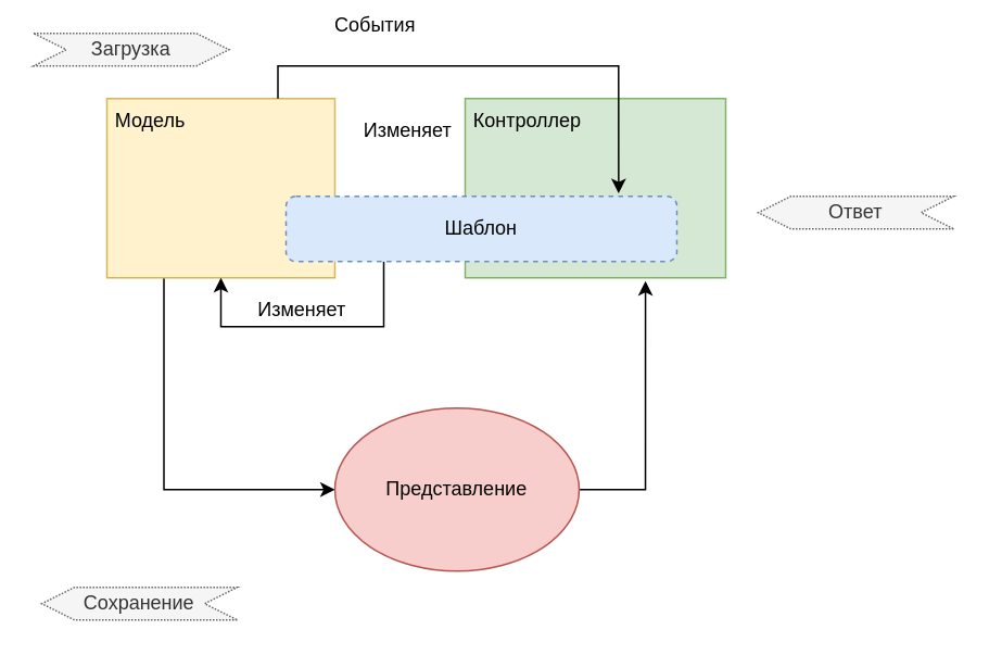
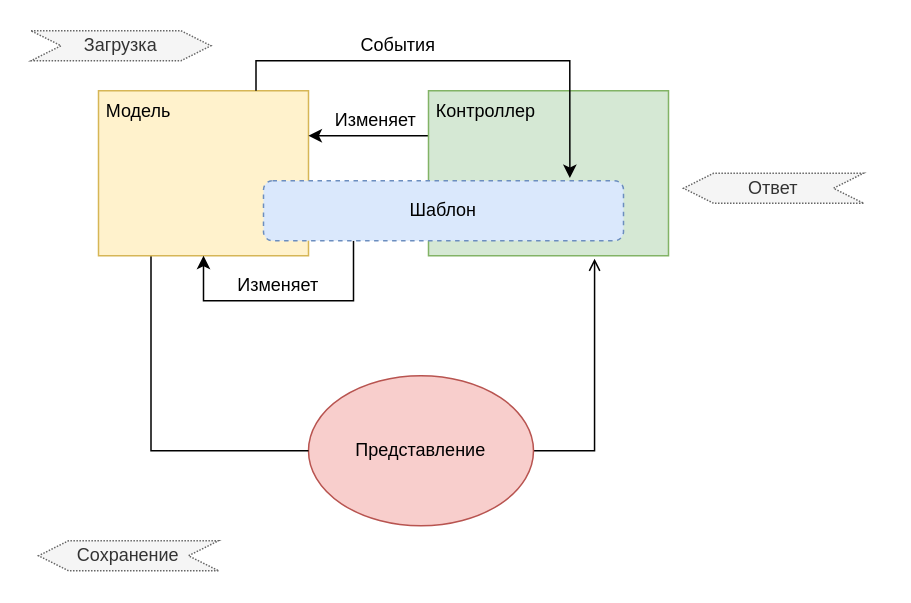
- <mxCell id="15" value="События" style="text;html=1;strokeColor=none;fillColor=none;align=center;verticalAlign=middle;whiteSpace=wrap;rounded=0;shadow=0;dashed=1;" vertex="1" parent="1"><mxGeometry x="200" y="5" width="60" height="20" as="geometry" /></mxCell>
+ <mxCell id="15" value="События" style="text;html=1;strokeColor=none;fillColor=none;align=center;verticalAlign=middle;whiteSpace=wrap;rounded=0;shadow=0;dashed=1;" vertex="1" parent="1"><mxGeometry x="235" y="20" width="60" height="20" as="geometry" /></mxCell>
+ <mxCell id="6" style="edgeStyle=orthogonalEdgeStyle;rounded=0;orthogonalLoop=1;jettySize=auto;html=1;" edge="1" parent="1" source="7" target="5"><mxGeometry relative="1" as="geometry"><Array as="points"><mxPoint x="255" y="90" /><mxPoint x="255" y="90" /></Array></mxGeometry></mxCell>
- <mxCell id="11" value="Ответ" style="shape=step;perimeter=stepPerimeter;whiteSpace=wrap;html=1;fixedSize=1;shadow=0;dashed=1;align=center;fillColor=#f5f5f5;strokeColor=#666666;fontColor=#333333;dashPattern=1 1;direction=west;" vertex="1" parent="1"><mxGeometry x="465" y="120" width="120" height="20" as="geometry" /></mxCell>
+ <mxCell id="11" value="Ответ" style="shape=step;perimeter=stepPerimeter;whiteSpace=wrap;html=1;fixedSize=1;shadow=0;dashed=1;align=center;fillColor=#f5f5f5;strokeColor=#666666;fontColor=#333333;dashPattern=1 1;direction=west;" vertex="1" parent="1"><mxGeometry x="455" y="115" width="120" height="20" as="geometry" /></mxCell>
- <mxCell id="2" style="edgeStyle=orthogonalEdgeStyle;rounded=0;orthogonalLoop=1;jettySize=auto;html=1;entryX=0.692;entryY=1.018;entryDx=0;entryDy=0;entryPerimeter=0;exitX=1;exitY=0.5;exitDx=0;exitDy=0;" edge="1" parent="1" source="3" target="7"><mxGeometry relative="1" as="geometry"><mxPoint x="395" y="210" as="targetPoint" /></mxGeometry></mxCell>
+ <mxCell id="2" style="edgeStyle=orthogonalEdgeStyle;rounded=0;orthogonalLoop=1;jettySize=auto;html=1;entryX=0.692;entryY=1.018;entryDx=0;entryDy=0;entryPerimeter=0;exitX=1;exitY=0.5;exitDx=0;exitDy=0;endArrow=open;" edge="1" parent="1" source="3" target="7"><mxGeometry relative="1" as="geometry"><mxPoint x="395" y="210" as="targetPoint" /></mxGeometry></mxCell>
- <mxCell id="4" style="edgeStyle=orthogonalEdgeStyle;rounded=0;orthogonalLoop=1;jettySize=auto;html=1;exitX=0.25;exitY=1;exitDx=0;exitDy=0;entryX=0;entryY=0.5;entryDx=0;entryDy=0;" edge="1" parent="1" source="5" target="3"><mxGeometry relative="1" as="geometry"><mxPoint x="145.345" y="300" as="targetPoint" /></mxGeometry></mxCell>
+ <mxCell id="4" style="edgeStyle=orthogonalEdgeStyle;rounded=0;orthogonalLoop=1;jettySize=auto;html=1;exitX=0.25;exitY=1;exitDx=0;exitDy=0;entryX=0;entryY=0.5;entryDx=0;entryDy=0;endArrow=none;" edge="1" parent="1" source="5" target="3"><mxGeometry relative="1" as="geometry"><mxPoint x="145.345" y="300" as="targetPoint" /></mxGeometry></mxCell>
